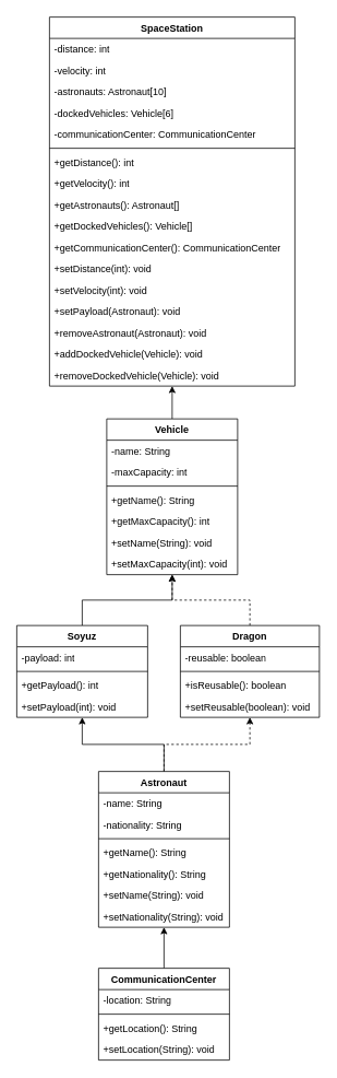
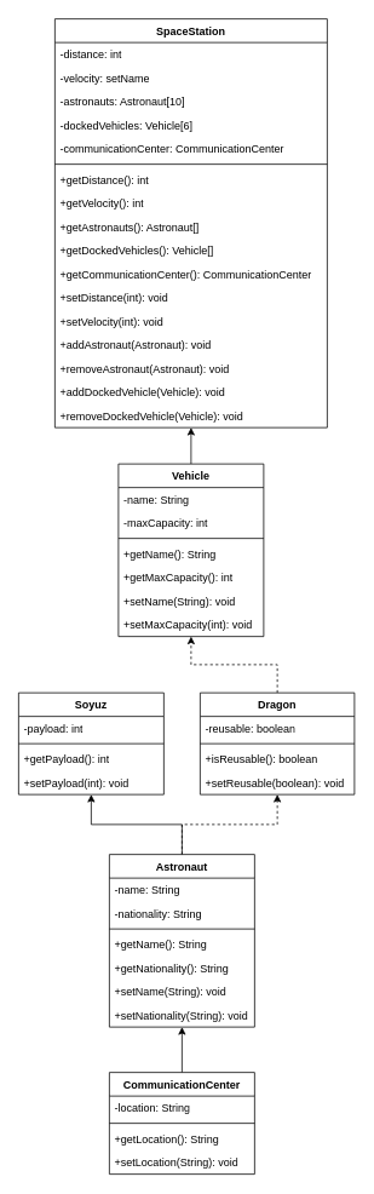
- <mxCell id="4" value="-velocity: int" style="text;strokeColor=none;fillColor=none;align=left;verticalAlign=top;spacingLeft=4;spacingRight=4;overflow=hidden;rotatable=0;points=[[0,0.5],[1,0.5]];portConstraint=eastwest;whiteSpace=wrap;html=1;" vertex="1" parent="2"><mxGeometry y="52" width="300" height="26" as="geometry" /></mxCell>
+ <mxCell id="4" value="-velocity: setName" style="text;strokeColor=none;fillColor=none;align=left;verticalAlign=top;spacingLeft=4;spacingRight=4;overflow=hidden;rotatable=0;points=[[0,0.5],[1,0.5]];portConstraint=eastwest;whiteSpace=wrap;html=1;" vertex="1" parent="2"><mxGeometry y="52" width="300" height="26" as="geometry" /></mxCell>
- <mxCell id="16" value="+setPayload(Astronaut): void" style="text;strokeColor=none;fillColor=none;align=left;verticalAlign=top;spacingLeft=4;spacingRight=4;overflow=hidden;rotatable=0;points=[[0,0.5],[1,0.5]];portConstraint=eastwest;whiteSpace=wrap;html=1;" vertex="1" parent="2"><mxGeometry y="346" width="300" height="26" as="geometry" /></mxCell>
+ <mxCell id="16" value="+addAstronaut(Astronaut): void" style="text;strokeColor=none;fillColor=none;align=left;verticalAlign=top;spacingLeft=4;spacingRight=4;overflow=hidden;rotatable=0;points=[[0,0.5],[1,0.5]];portConstraint=eastwest;whiteSpace=wrap;html=1;" vertex="1" parent="2"><mxGeometry y="346" width="300" height="26" as="geometry" /></mxCell>
- <mxCell id="35" style="edgeStyle=orthogonalEdgeStyle;rounded=0;orthogonalLoop=1;jettySize=auto;html=1;exitX=0.5;exitY=0;exitDx=0;exitDy=0;" edge="1" parent="1" source="36" target="21"><mxGeometry relative="1" as="geometry" /></mxCell>
